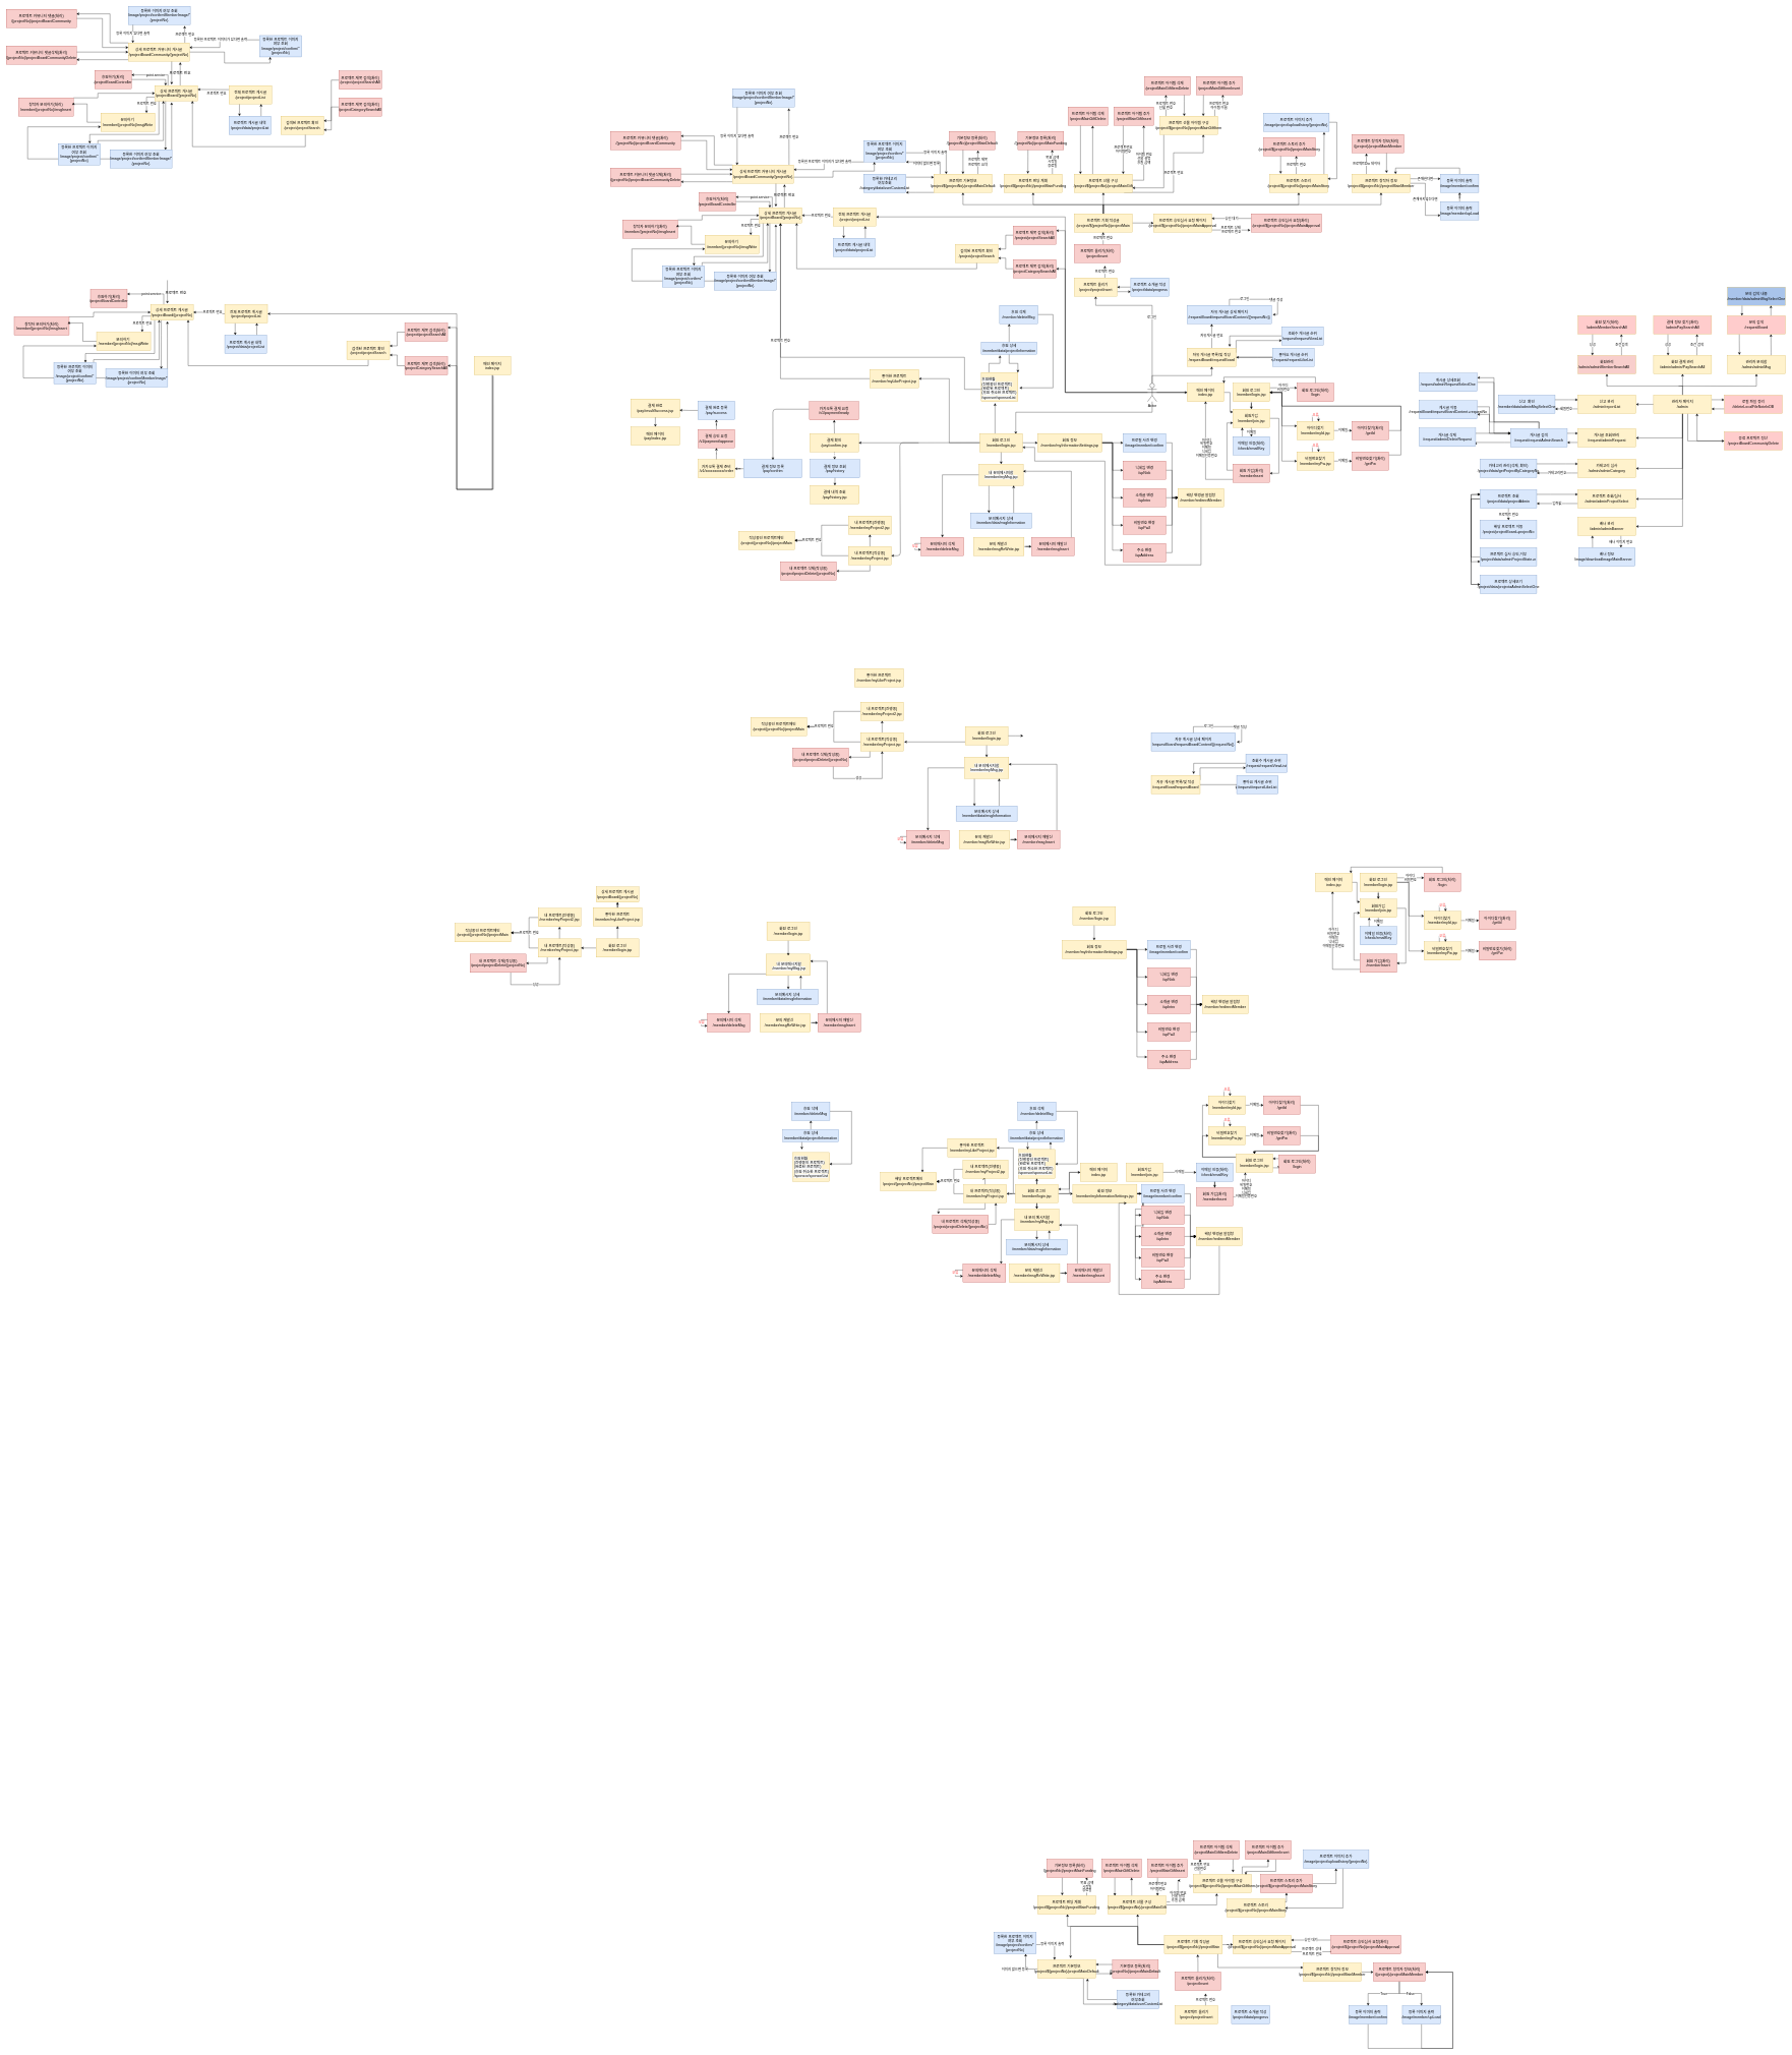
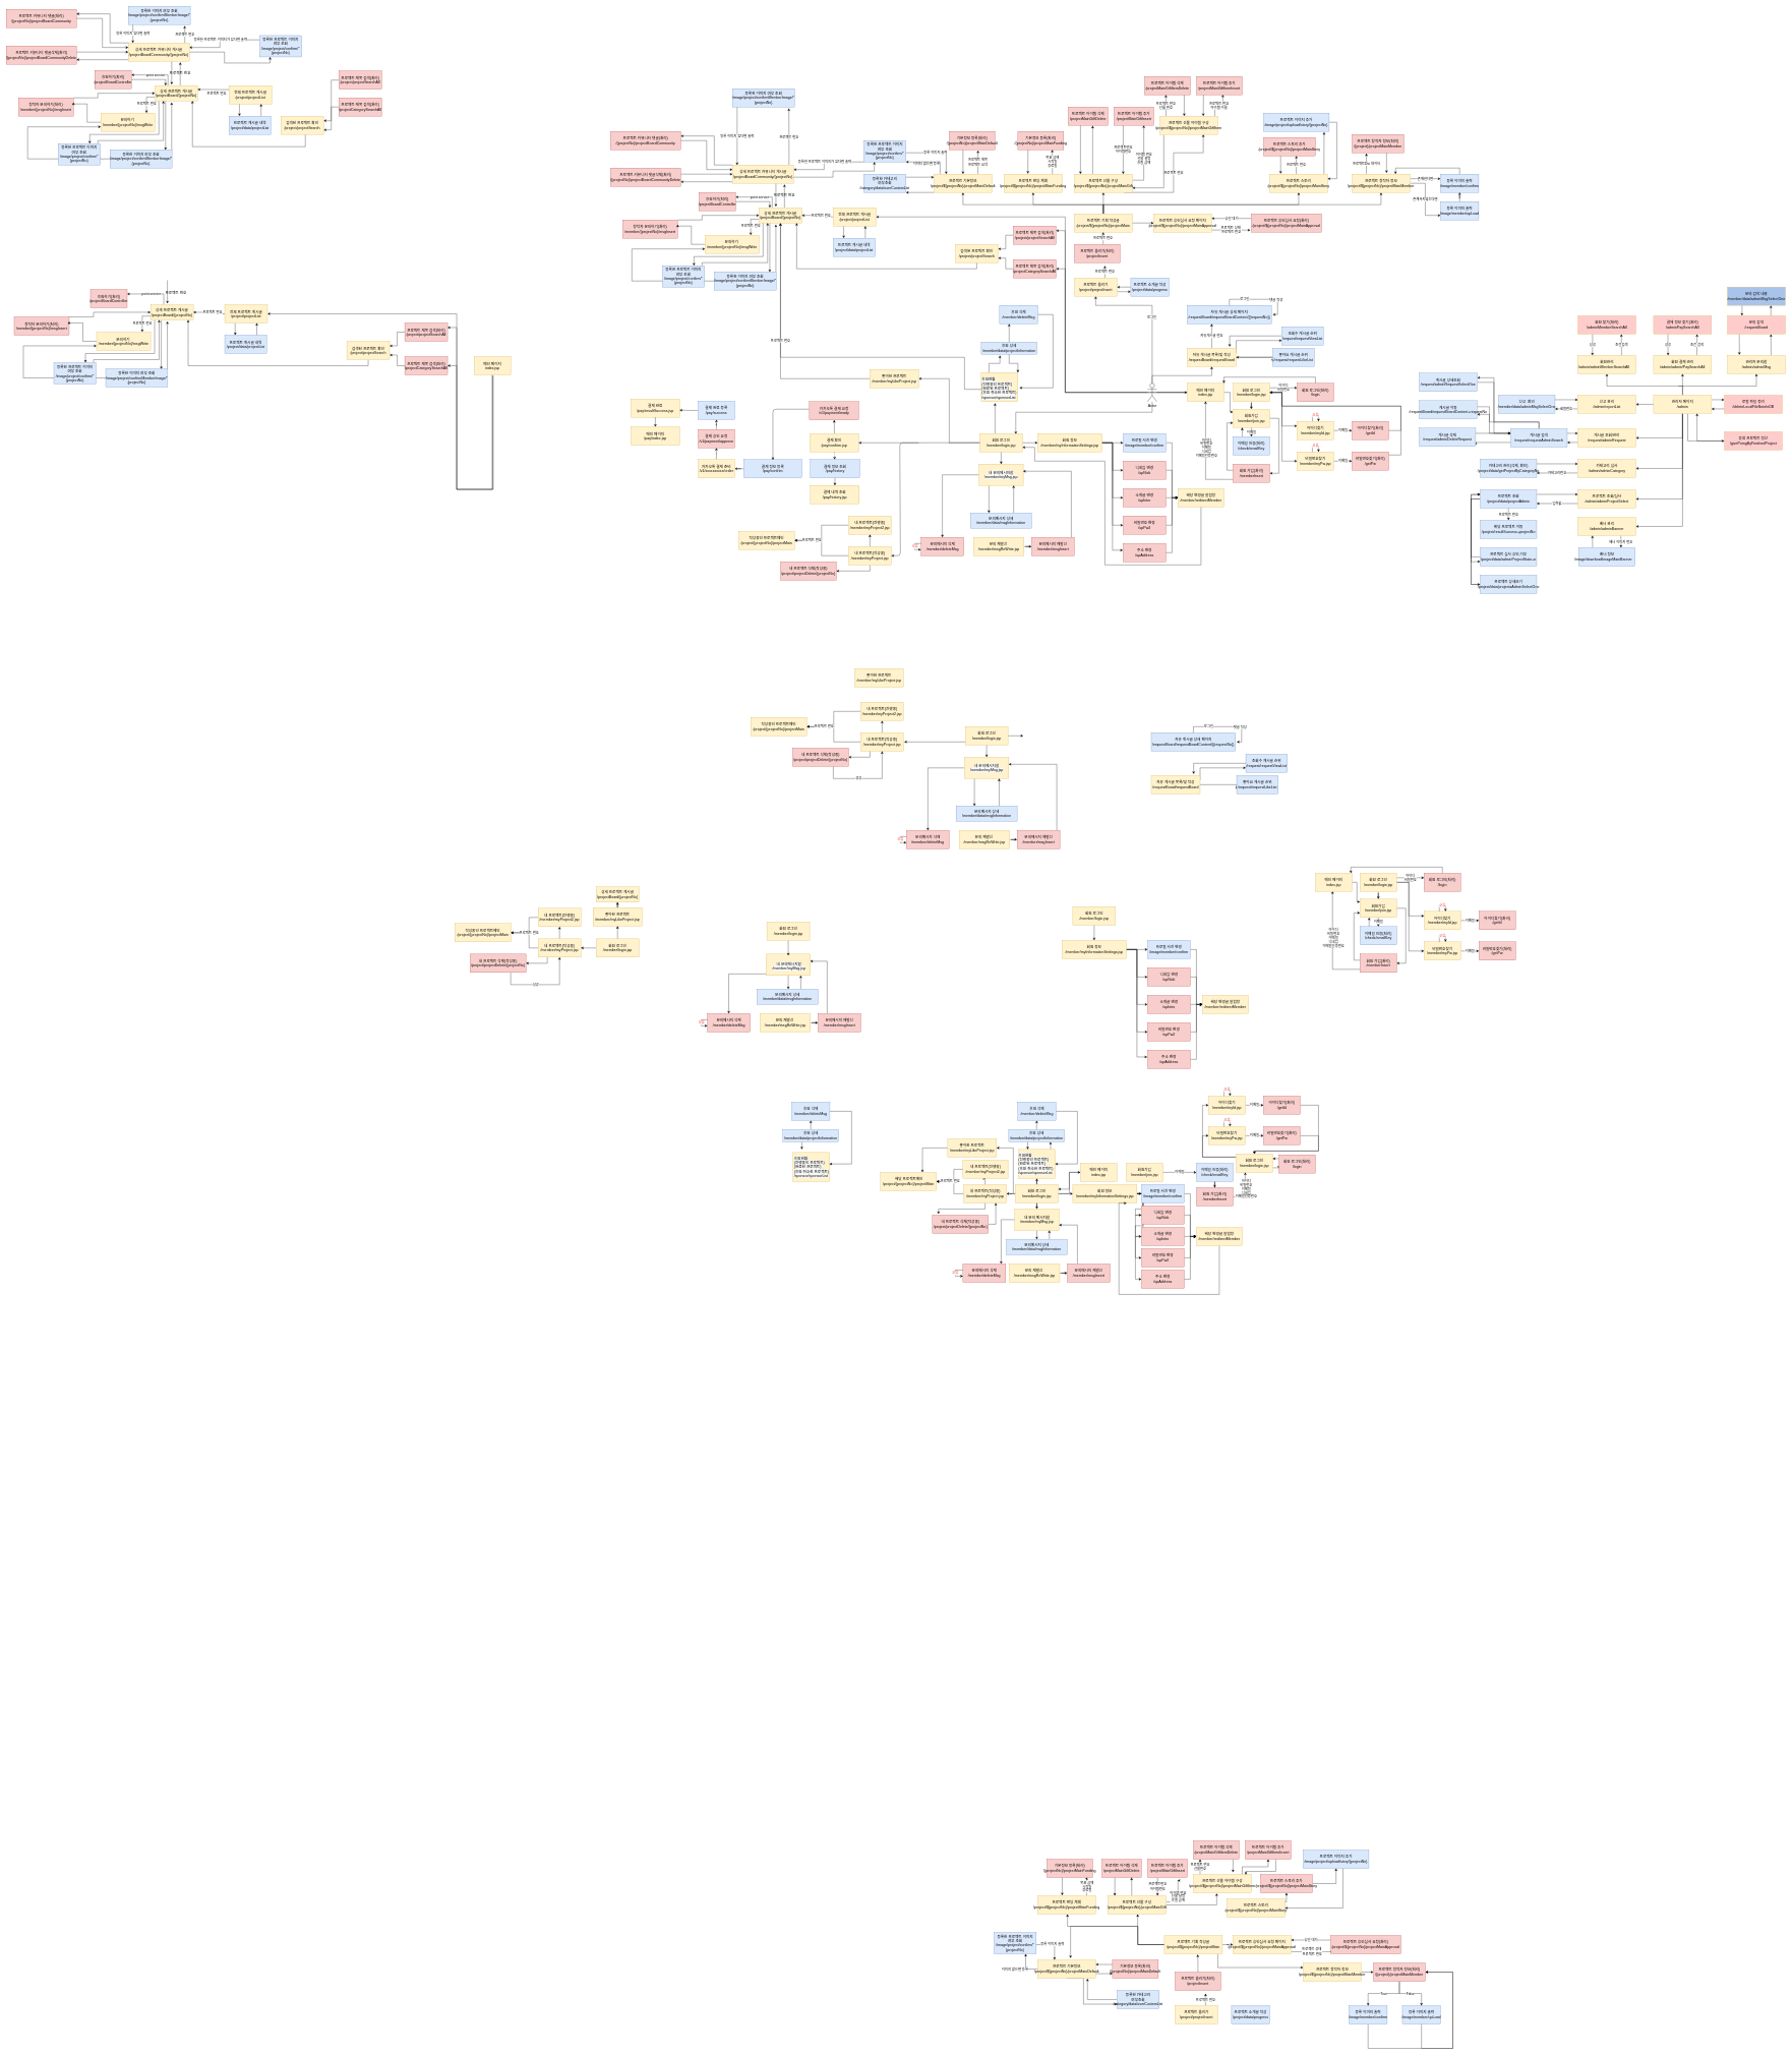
- <mxCell id="223" value="회원관리&lt;br&gt;/admin/adminMemberSearchAll&lt;span style=&quot;white-space: pre&quot;&gt;&#09;&lt;/span&gt;" style="rounded=0;whiteSpace=wrap;html=1;fillColor=#f8cecc;strokeColor=#d6b656;" parent="1" vertex="1"><mxGeometry x="5170" y="1164" width="190" height="60" as="geometry" /></mxCell>
+ <mxCell id="223" value="회원관리&lt;br&gt;/admin/adminMemberSearchAll&lt;span style=&quot;white-space: pre&quot;&gt;&#09;&lt;/span&gt;" style="rounded=0;whiteSpace=wrap;html=1;fillColor=#fff2cc;strokeColor=#d6b656;" parent="1" vertex="1"><mxGeometry x="5170" y="1164" width="190" height="60" as="geometry" /></mxCell>
- <mxCell id="241" value="종료 프로젝트 정산&lt;br&gt;/projectBoardCommunityDelete" style="rounded=0;whiteSpace=wrap;html=1;fillColor=#FFCCCC;strokeColor=#d6b656;" parent="1" vertex="1"><mxGeometry x="5650" y="1414" width="190" height="60" as="geometry" /></mxCell>
+ <mxCell id="241" value="종료 프로젝트 정산&lt;br&gt;/givePoingByFinishedProject" style="rounded=0;whiteSpace=wrap;html=1;fillColor=#FFCCCC;strokeColor=#d6b656;" parent="1" vertex="1"><mxGeometry x="5650" y="1414" width="190" height="60" as="geometry" /></mxCell>
- <mxCell id="253" value="해당 프로젝트 이동&lt;br&gt;/project/projectBoard+projectNo" style="rounded=0;whiteSpace=wrap;html=1;fillColor=#dae8fc;strokeColor=#6c8ebf;" parent="1" vertex="1"><mxGeometry x="4850" y="1704" width="185" height="60" as="geometry" /></mxCell>
+ <mxCell id="253" value="해당 프로젝트 이동&lt;br&gt;/project/resultSuccess+projectNo" style="rounded=0;whiteSpace=wrap;html=1;fillColor=#dae8fc;strokeColor=#6c8ebf;" parent="1" vertex="1"><mxGeometry x="4850" y="1704" width="185" height="60" as="geometry" /></mxCell>
